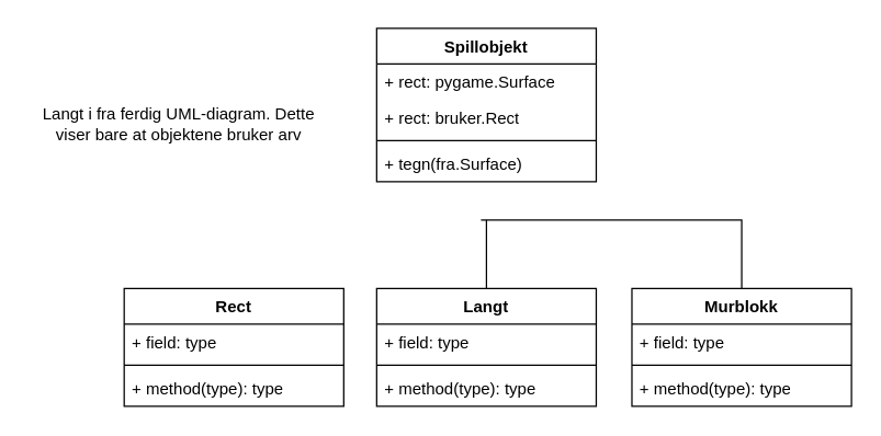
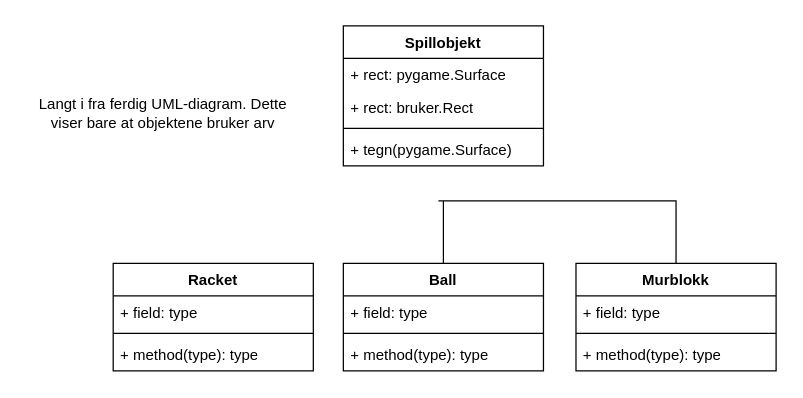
- <mxCell id="6" value="+ tegn(fra.Surface)" style="text;strokeColor=none;fillColor=none;align=left;verticalAlign=top;spacingLeft=4;spacingRight=4;overflow=hidden;rotatable=0;points=[[0,0.5],[1,0.5]];portConstraint=eastwest;whiteSpace=wrap;html=1;" vertex="1" parent="2"><mxGeometry y="86" width="160" height="26" as="geometry" /></mxCell>
+ <mxCell id="6" value="+ tegn(pygame.Surface)" style="text;strokeColor=none;fillColor=none;align=left;verticalAlign=top;spacingLeft=4;spacingRight=4;overflow=hidden;rotatable=0;points=[[0,0.5],[1,0.5]];portConstraint=eastwest;whiteSpace=wrap;html=1;" vertex="1" parent="2"><mxGeometry y="86" width="160" height="26" as="geometry" /></mxCell>
- <mxCell id="7" value="Rect" style="swimlane;fontStyle=1;align=center;verticalAlign=top;childLayout=stackLayout;horizontal=1;startSize=26;horizontalStack=0;resizeParent=1;resizeParentMax=0;resizeLast=0;collapsible=1;marginBottom=0;whiteSpace=wrap;html=1;" vertex="1" parent="1"><mxGeometry x="90" y="210" width="160" height="86" as="geometry" /></mxCell>
+ <mxCell id="7" value="Racket" style="swimlane;fontStyle=1;align=center;verticalAlign=top;childLayout=stackLayout;horizontal=1;startSize=26;horizontalStack=0;resizeParent=1;resizeParentMax=0;resizeLast=0;collapsible=1;marginBottom=0;whiteSpace=wrap;html=1;" vertex="1" parent="1"><mxGeometry x="90" y="210" width="160" height="86" as="geometry" /></mxCell>
- <mxCell id="11" value="Langt" style="swimlane;fontStyle=1;align=center;verticalAlign=top;childLayout=stackLayout;horizontal=1;startSize=26;horizontalStack=0;resizeParent=1;resizeParentMax=0;resizeLast=0;collapsible=1;marginBottom=0;whiteSpace=wrap;html=1;" vertex="1" parent="1"><mxGeometry x="274" y="210" width="160" height="86" as="geometry" /></mxCell>
+ <mxCell id="11" value="Ball" style="swimlane;fontStyle=1;align=center;verticalAlign=top;childLayout=stackLayout;horizontal=1;startSize=26;horizontalStack=0;resizeParent=1;resizeParentMax=0;resizeLast=0;collapsible=1;marginBottom=0;whiteSpace=wrap;html=1;" vertex="1" parent="1"><mxGeometry x="274" y="210" width="160" height="86" as="geometry" /></mxCell>
